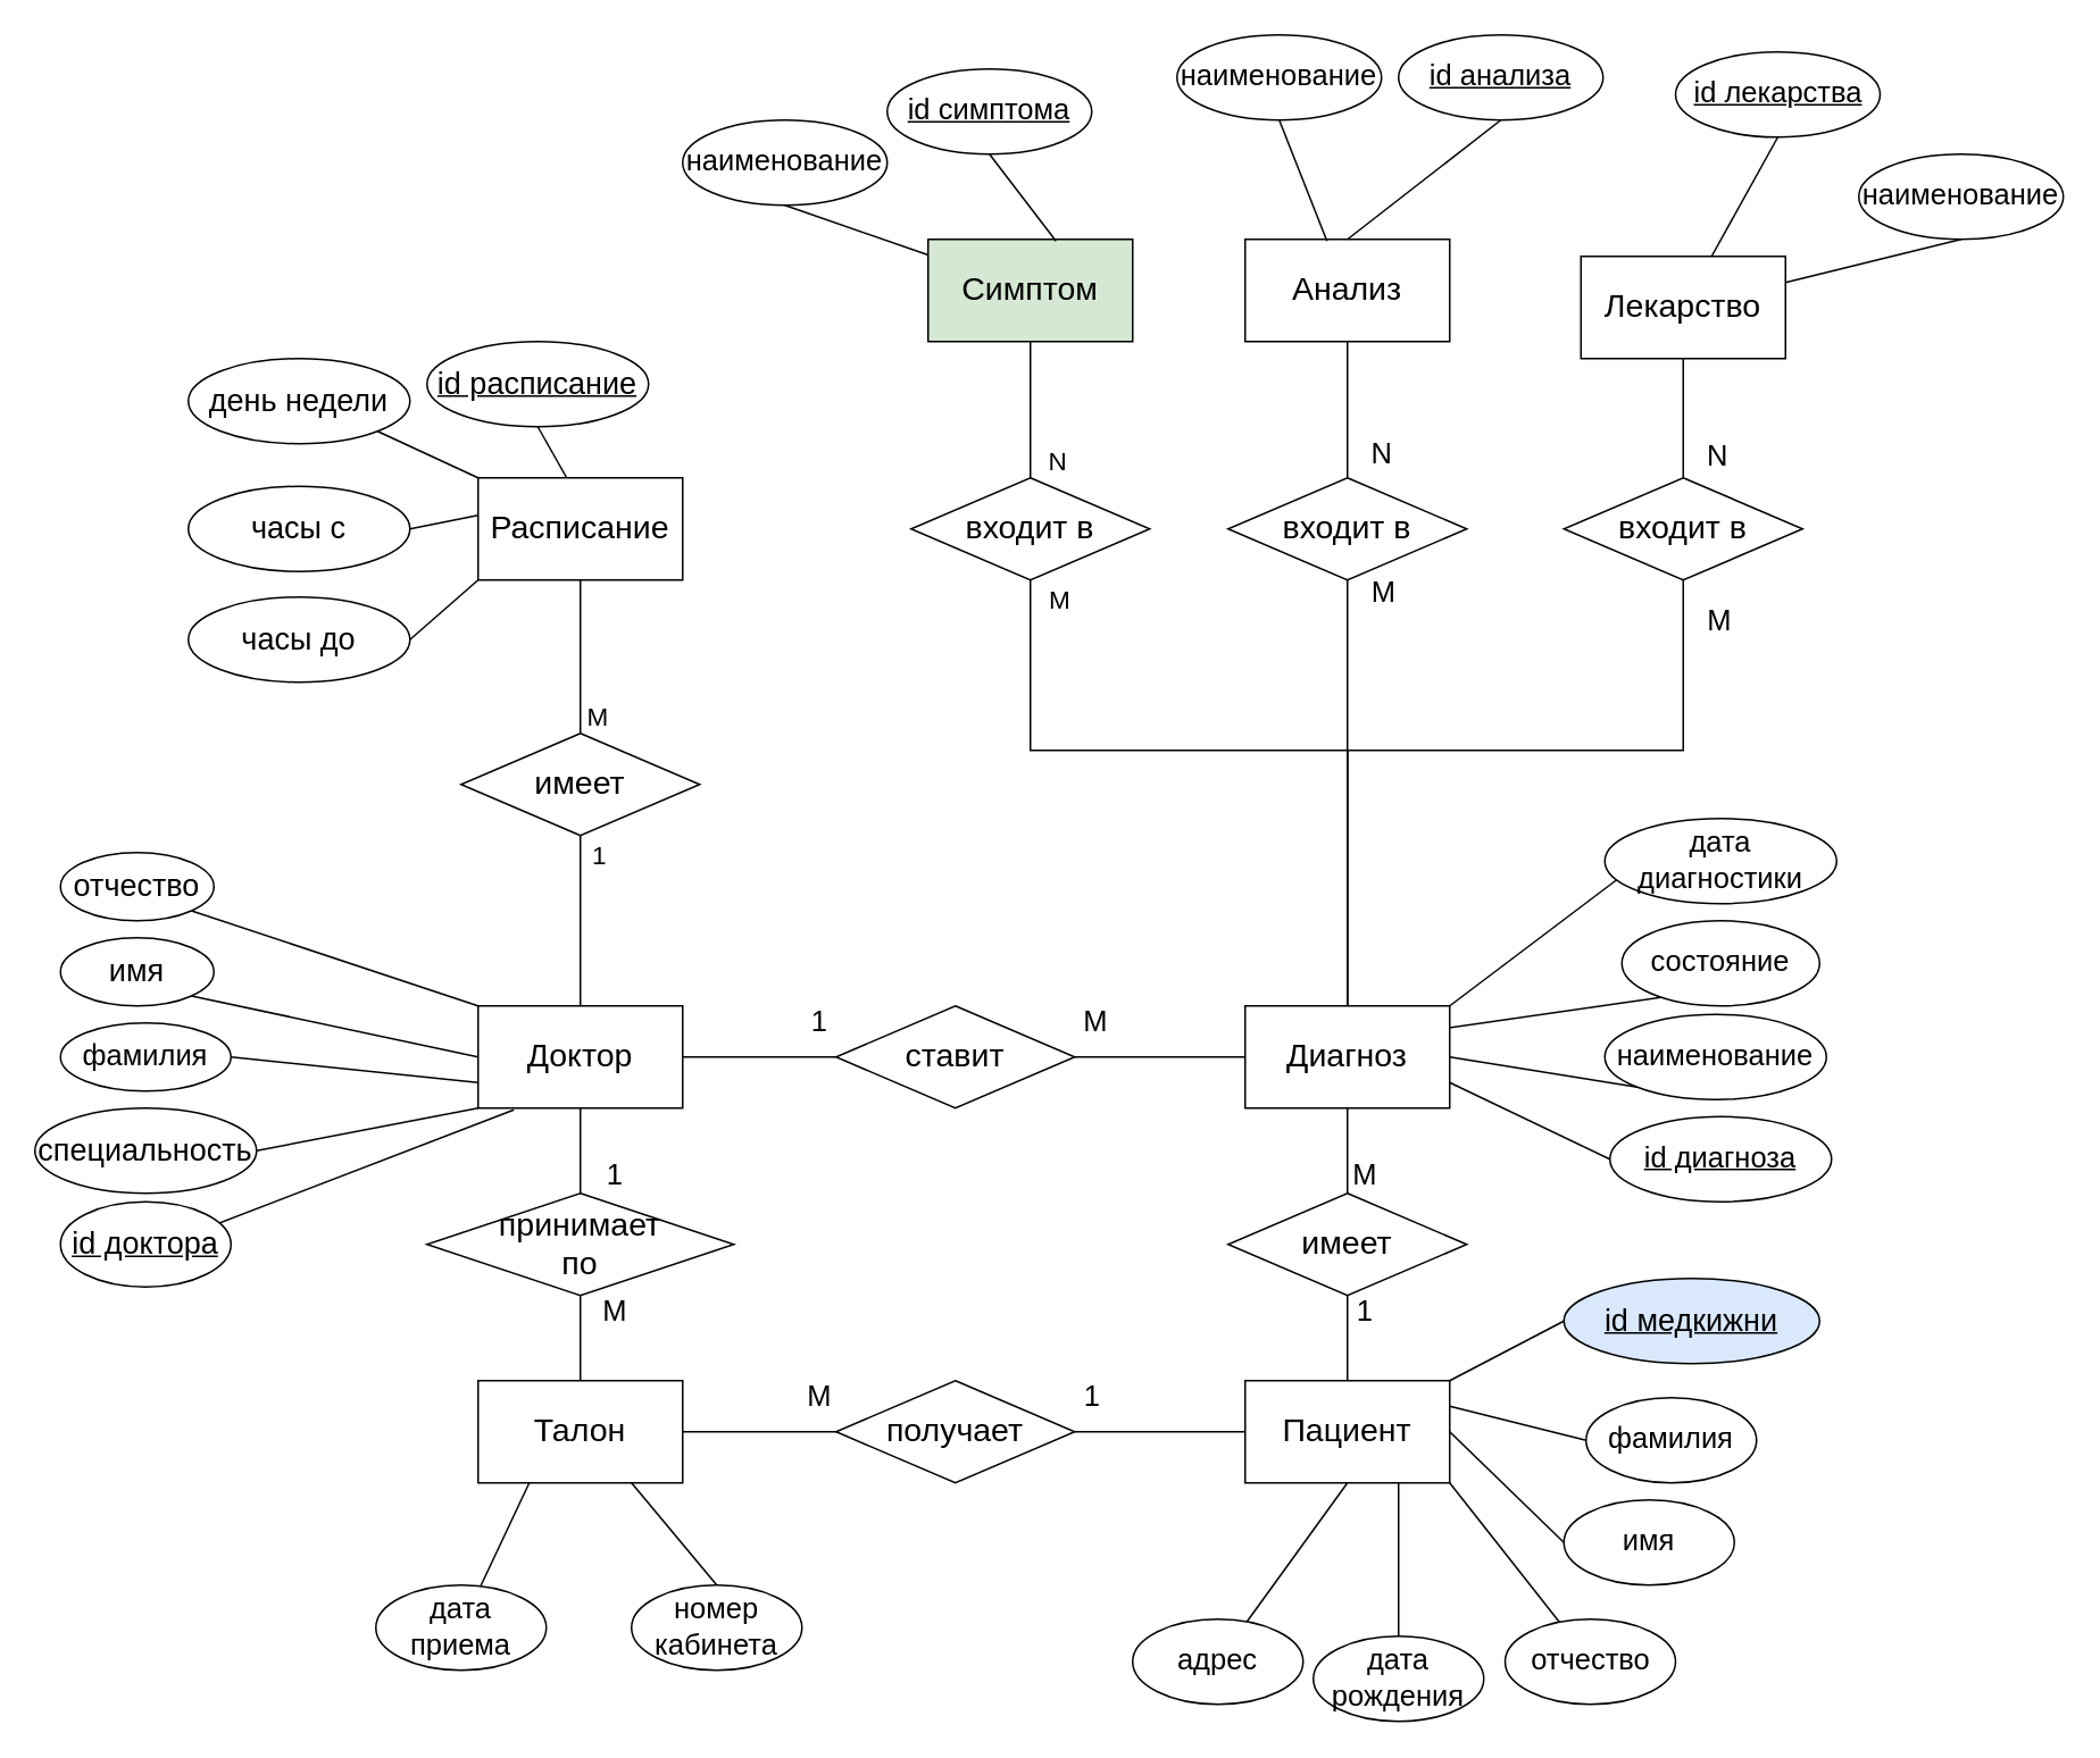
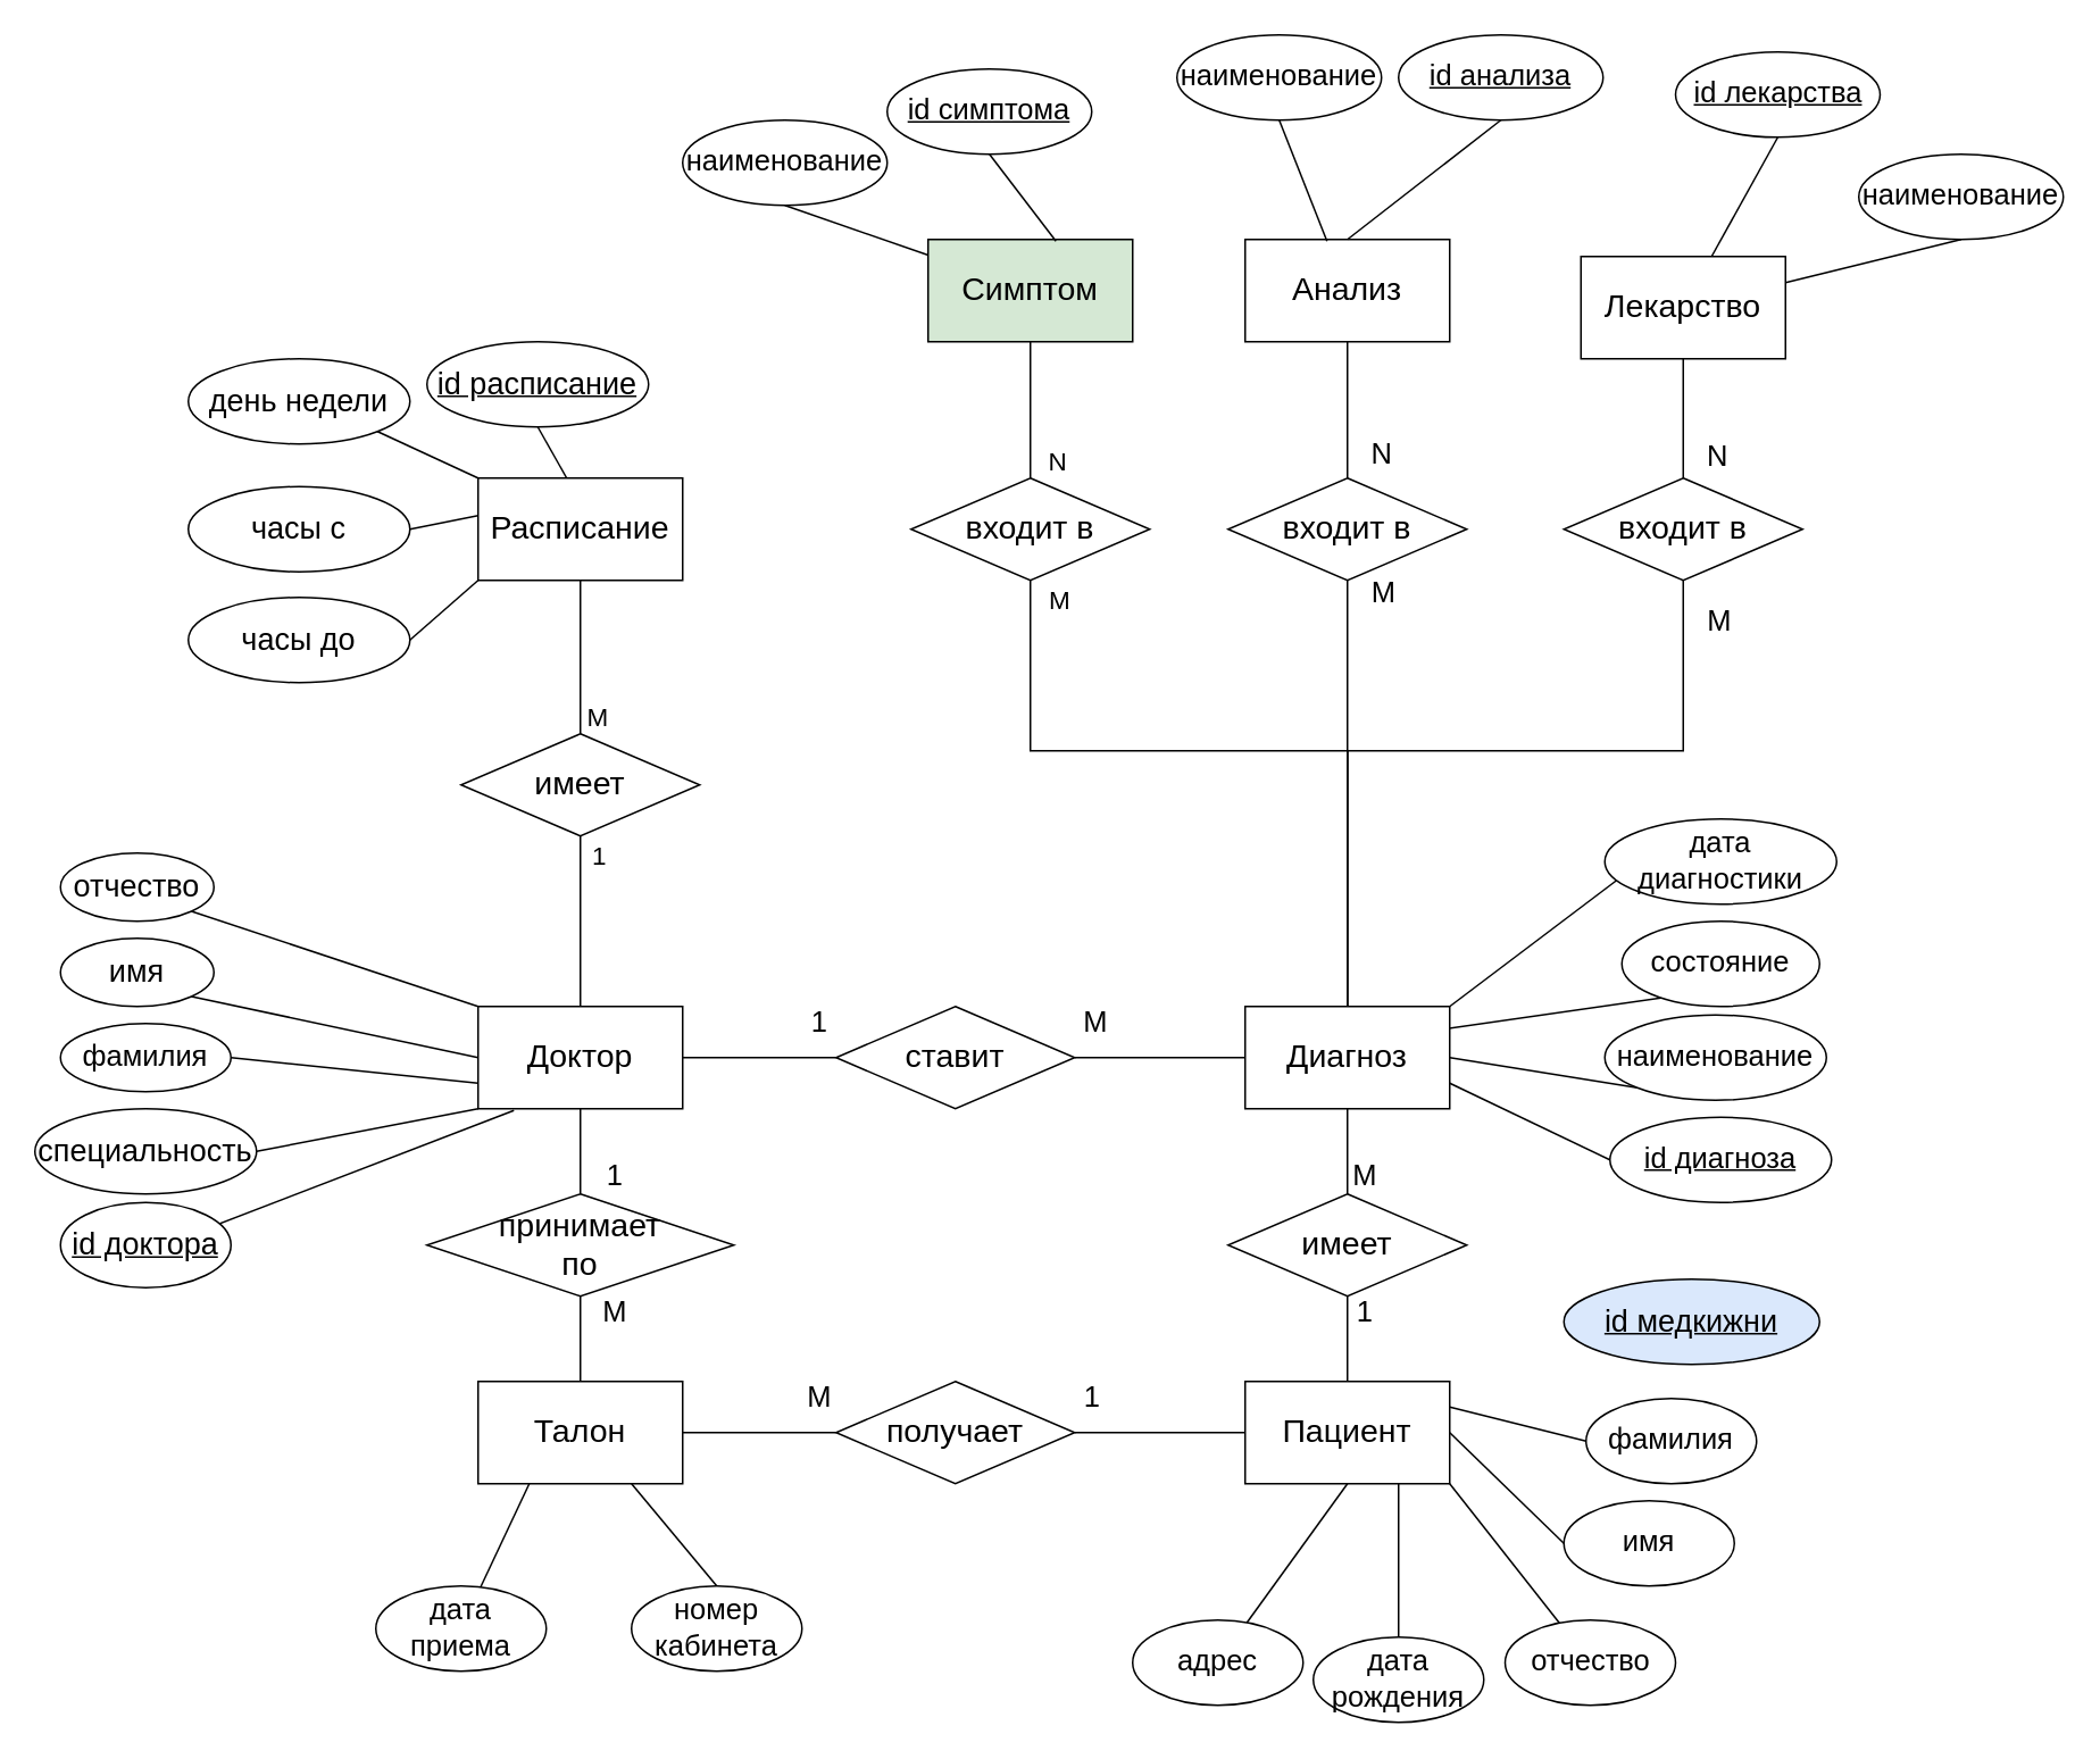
- <mxCell id="41" style="edgeStyle=none;rounded=0;orthogonalLoop=1;jettySize=auto;html=1;exitX=0;exitY=0.5;exitDx=0;exitDy=0;entryX=1;entryY=0;entryDx=0;entryDy=0;fontSize=17;endArrow=none;endFill=0;" parent="1" source="42" target="14" edge="1"><mxGeometry relative="1" as="geometry" /></mxCell>
